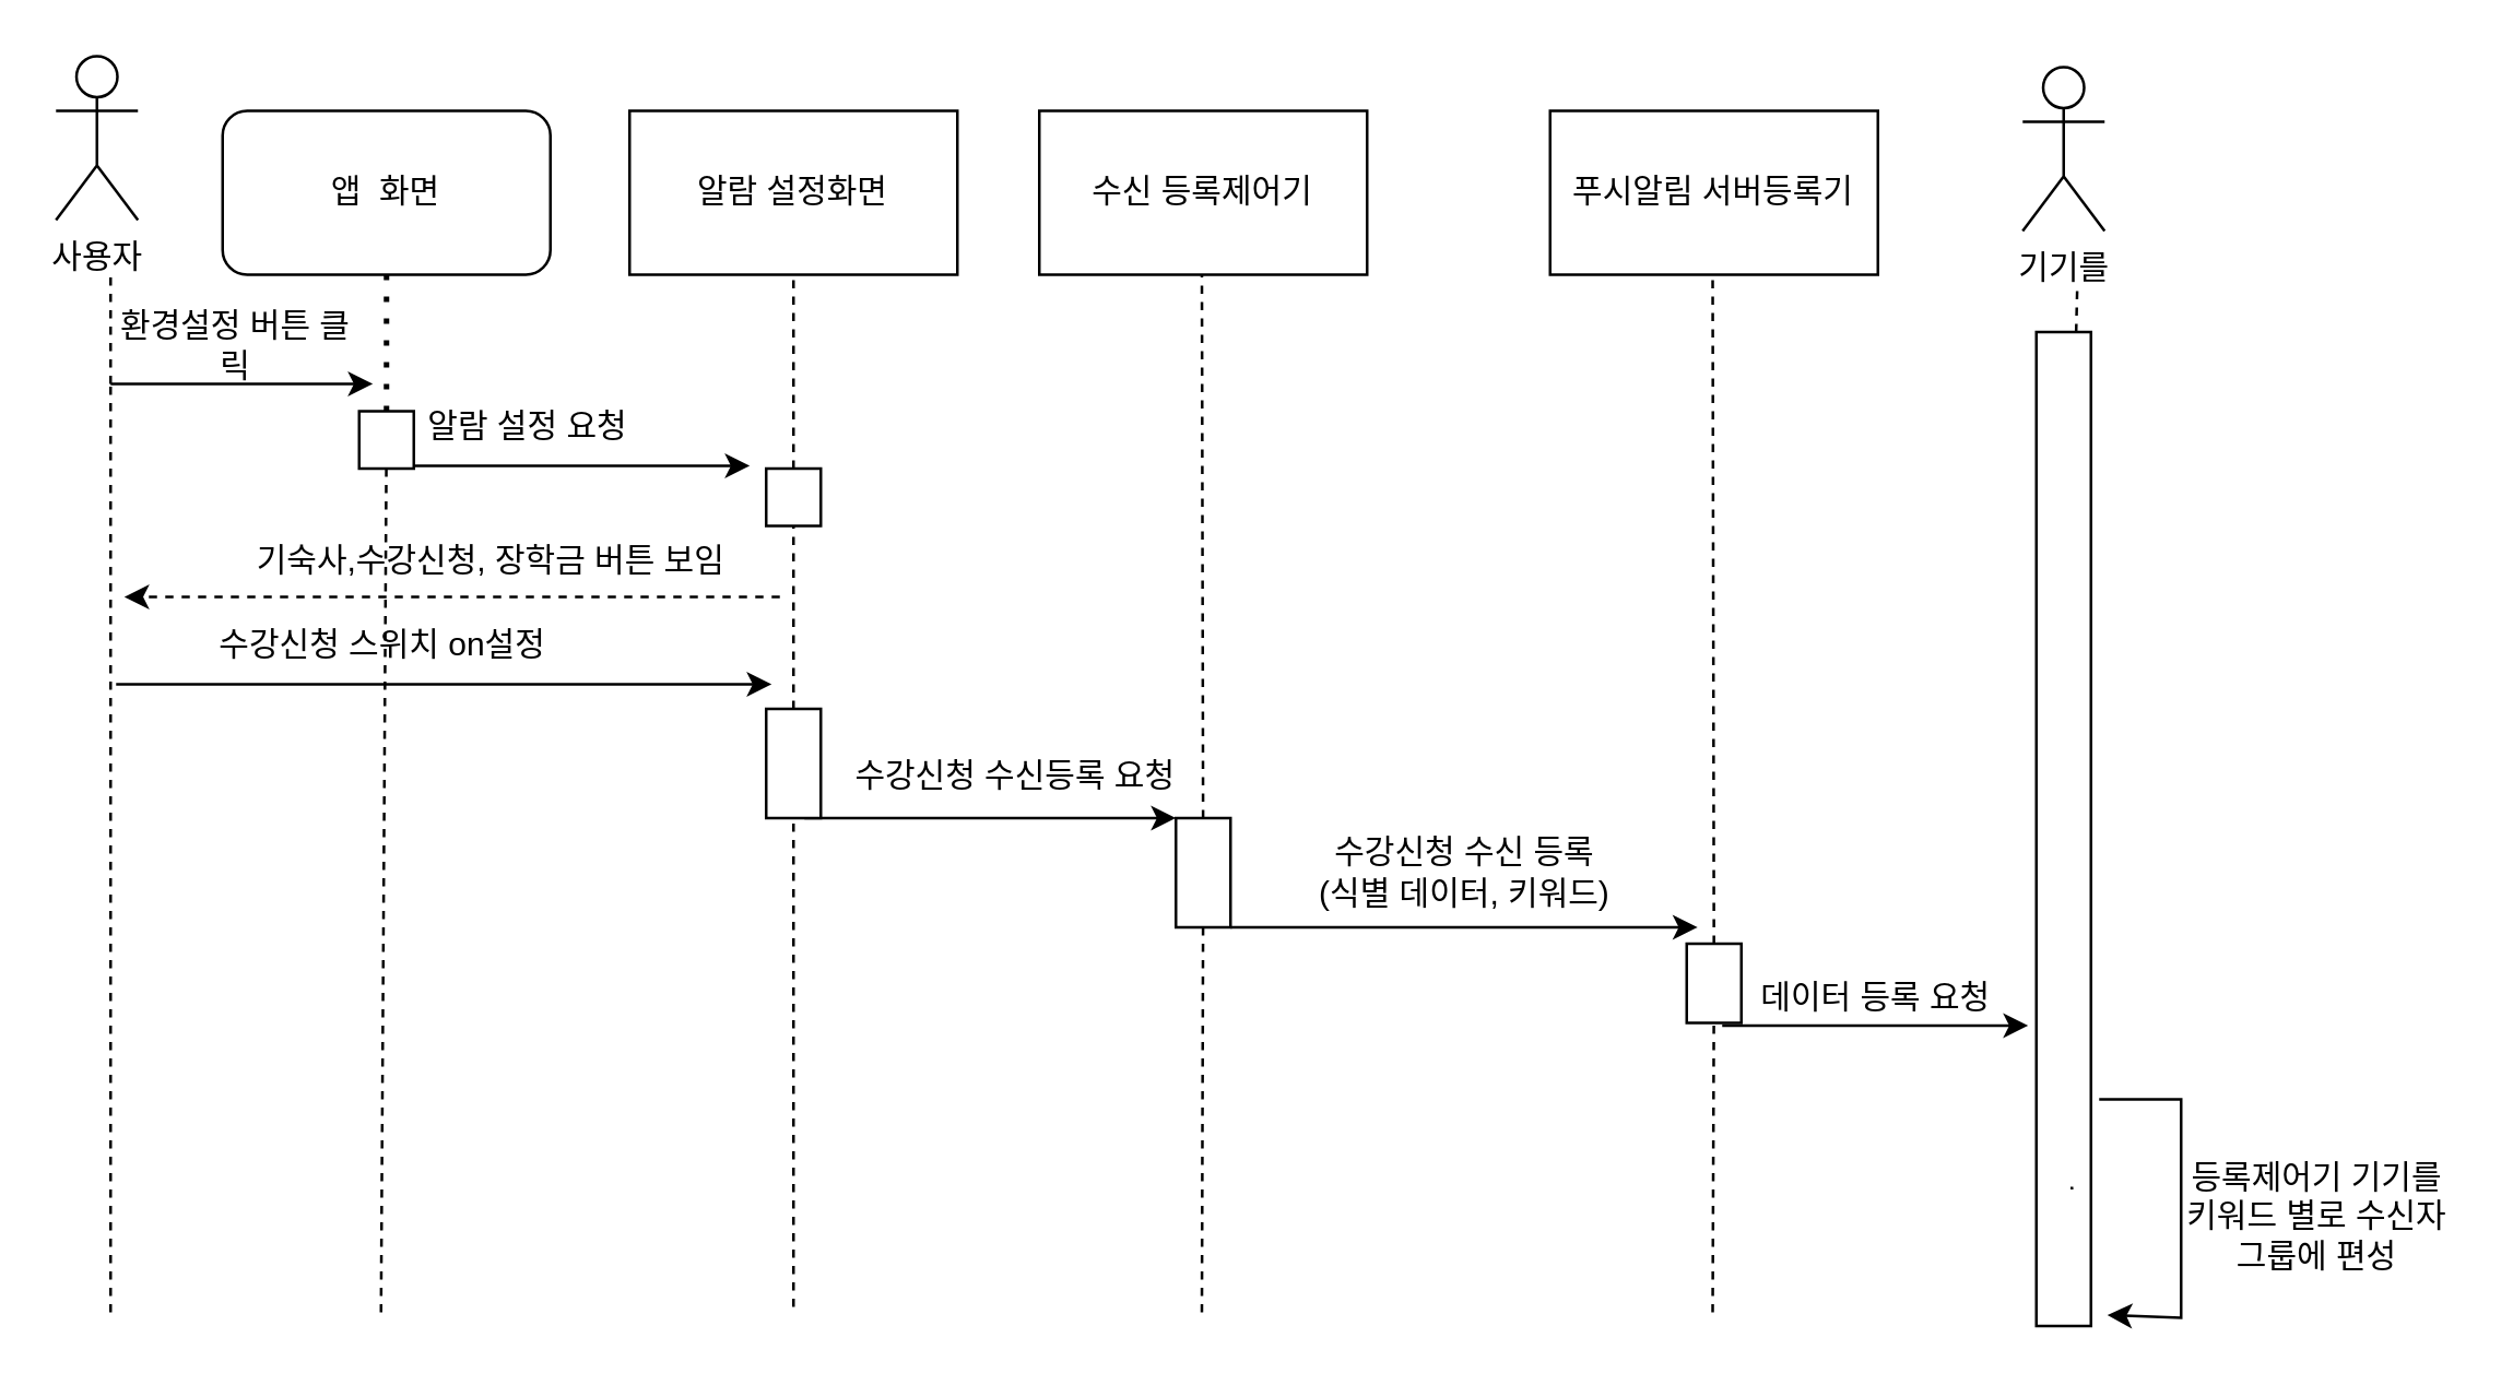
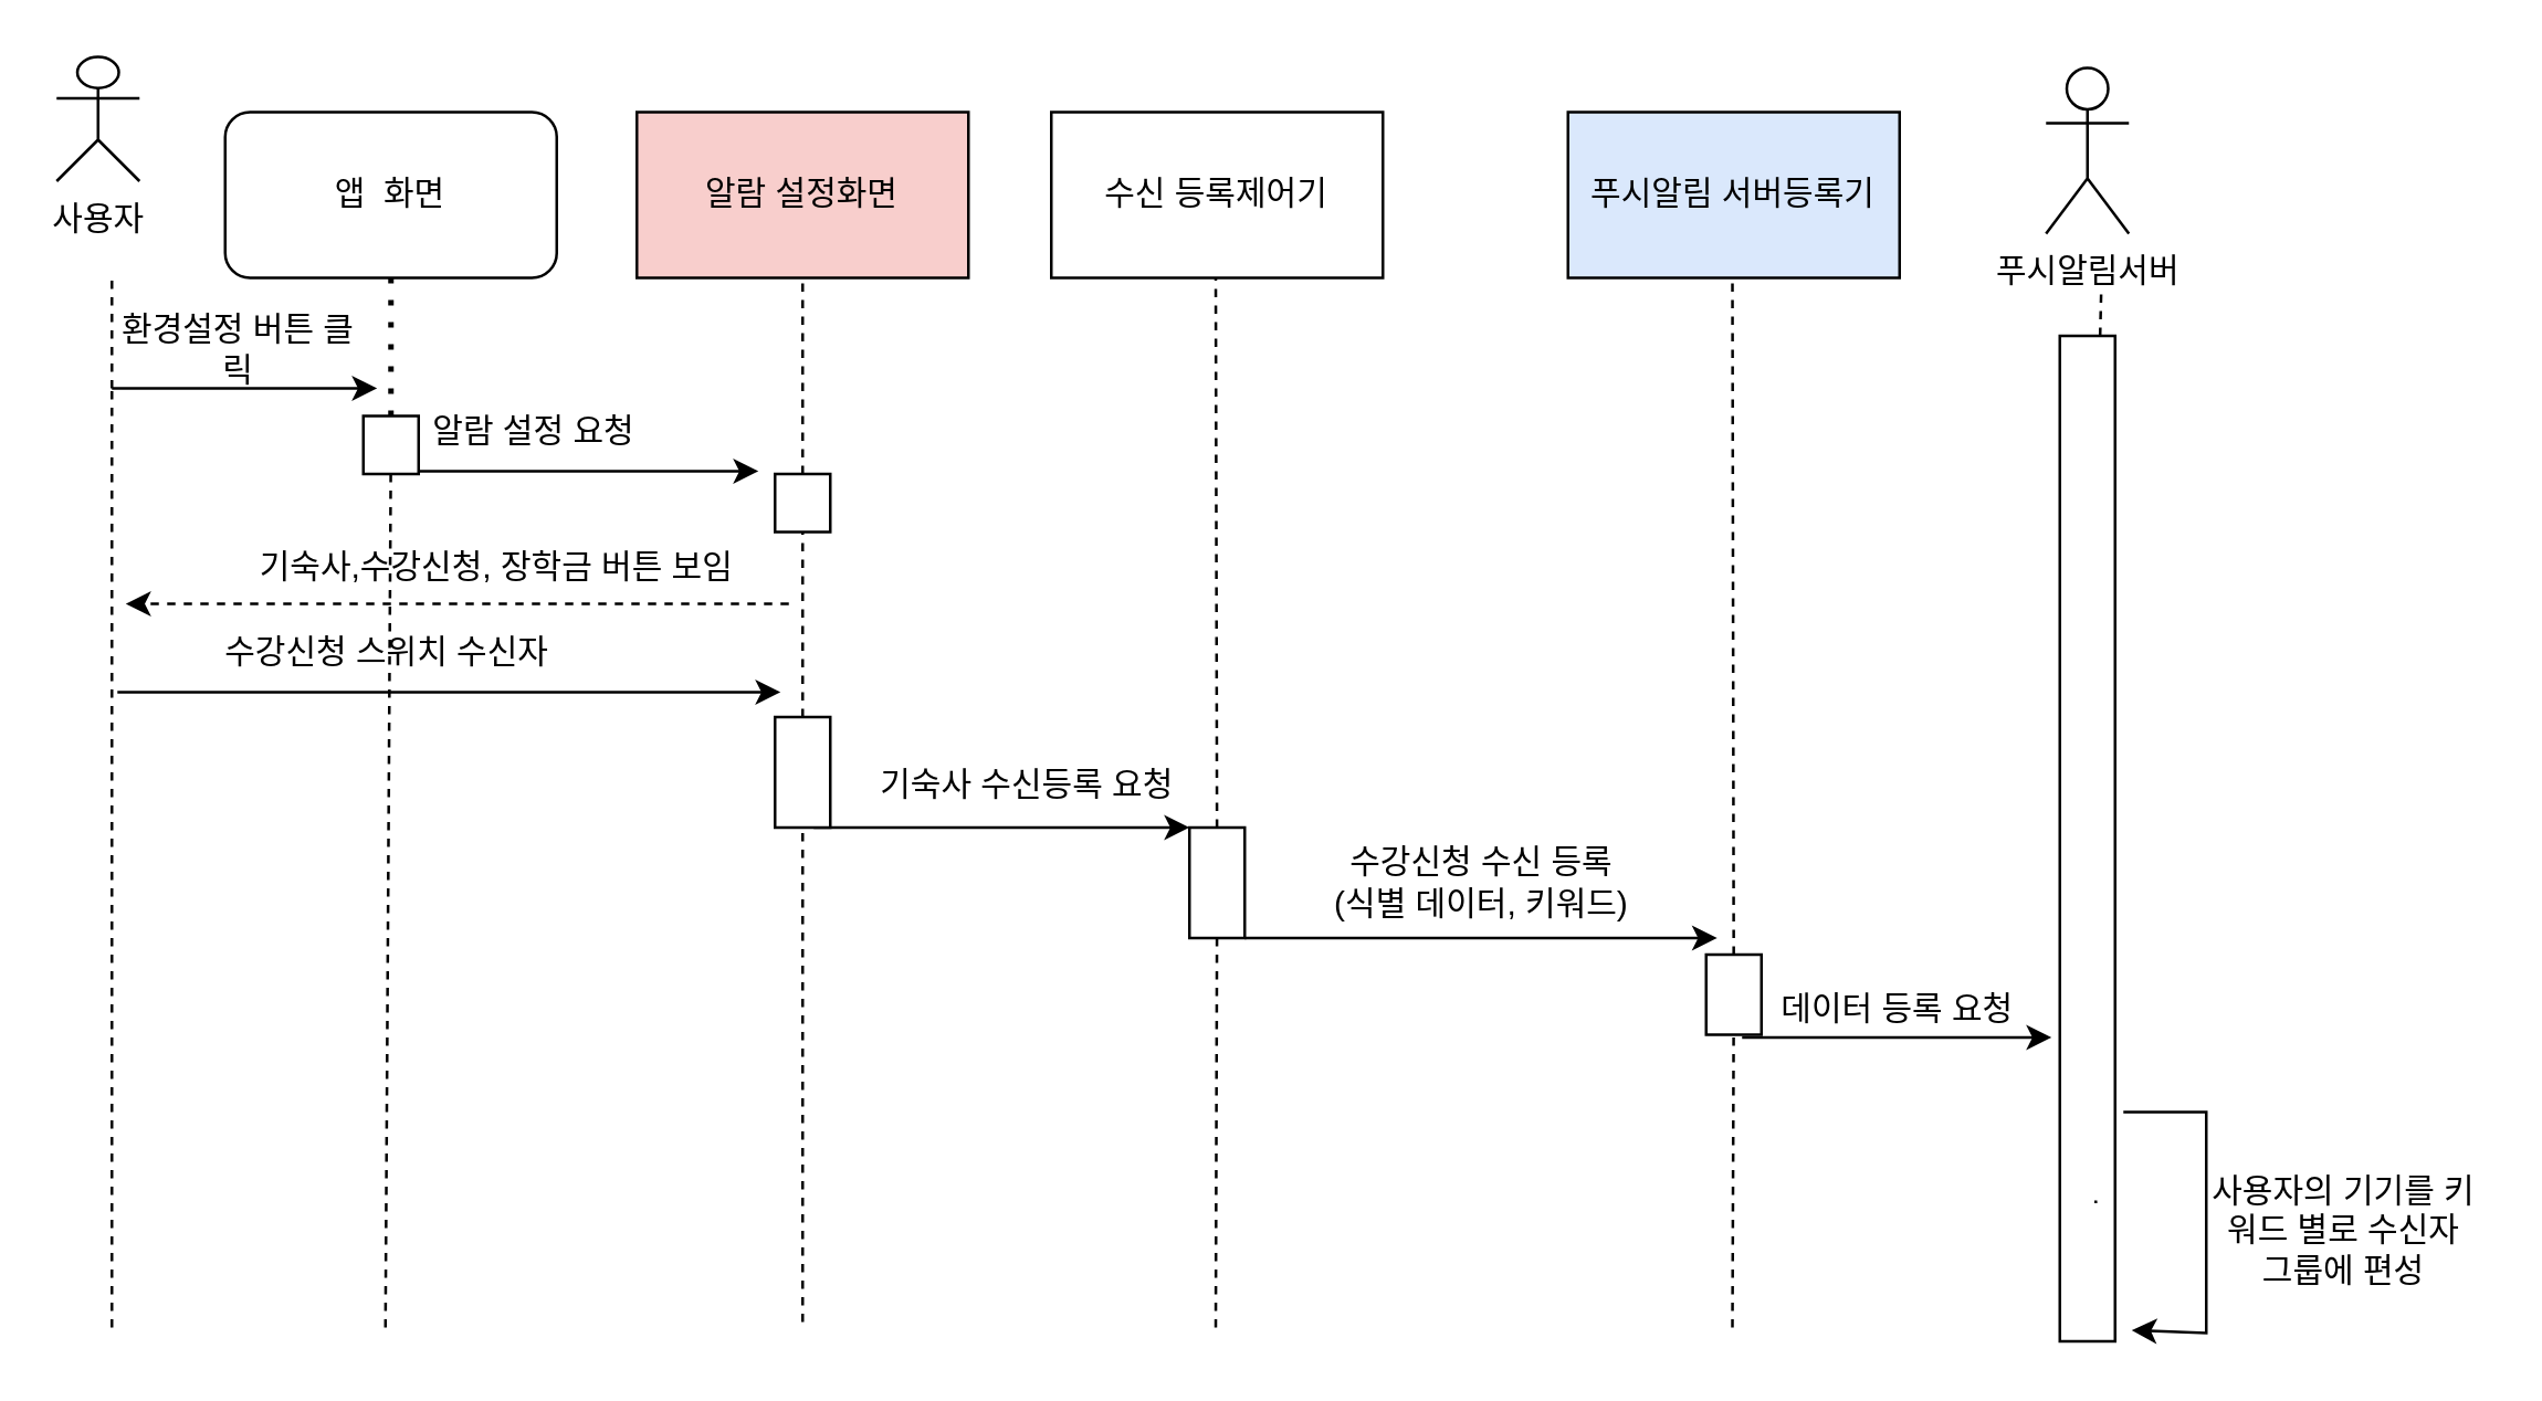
- <mxCell id="2" value="사용자" style="shape=umlActor;verticalLabelPosition=bottom;verticalAlign=top;html=1;outlineConnect=0;" parent="1" vertex="1"><mxGeometry x="20" y="20" width="30" height="60" as="geometry" /></mxCell>
+ <mxCell id="2" value="사용자" style="shape=umlActor;verticalLabelPosition=bottom;verticalAlign=top;html=1;outlineConnect=0;" parent="1" vertex="1"><mxGeometry x="20" y="20" width="30" height="45" as="geometry" /></mxCell>
- <mxCell id="3" value="알람 설정화면" style="rounded=0;whiteSpace=wrap;html=1;" parent="1" vertex="1"><mxGeometry x="230" y="40" width="120" height="60" as="geometry" /></mxCell>
+ <mxCell id="3" value="알람 설정화면" style="rounded=0;whiteSpace=wrap;html=1;fillColor=#f8cecc;" parent="1" vertex="1"><mxGeometry x="230" y="40" width="120" height="60" as="geometry" /></mxCell>
- <mxCell id="37" value="푸시알림 서버등록기" style="rounded=0;whiteSpace=wrap;html=1;" parent="1" vertex="1"><mxGeometry x="567" y="40" width="120" height="60" as="geometry" /></mxCell>
+ <mxCell id="37" value="푸시알림 서버등록기" style="rounded=0;whiteSpace=wrap;html=1;fillColor=#dae8fc;" parent="1" vertex="1"><mxGeometry x="567" y="40" width="120" height="60" as="geometry" /></mxCell>
- <mxCell id="5" value="기기를" style="shape=umlActor;verticalLabelPosition=bottom;verticalAlign=top;html=1;outlineConnect=0;" parent="1" vertex="1"><mxGeometry x="740" y="24" width="30" height="60" as="geometry" /></mxCell>
+ <mxCell id="5" value="푸시알림서버" style="shape=umlActor;verticalLabelPosition=bottom;verticalAlign=top;html=1;outlineConnect=0;" parent="1" vertex="1"><mxGeometry x="740" y="24" width="30" height="60" as="geometry" /></mxCell>
- <mxCell id="32" value="수강신청 스위치 on설정&amp;nbsp;" style="text;html=1;align=center;verticalAlign=middle;resizable=0;points=[];autosize=1;strokeColor=none;fillColor=none;" parent="1" vertex="1"><mxGeometry x="70.5" y="227" width="141" height="18" as="geometry" /></mxCell>
+ <mxCell id="32" value="수강신청 스위치 수신자&amp;nbsp;" style="text;html=1;align=center;verticalAlign=middle;resizable=0;points=[];autosize=1;strokeColor=none;fillColor=none;" parent="1" vertex="1"><mxGeometry x="70.5" y="227" width="141" height="18" as="geometry" /></mxCell>
- <mxCell id="14" value="수강신청 수신등록 요청" style="text;html=1;strokeColor=none;fillColor=none;align=center;verticalAlign=middle;whiteSpace=wrap;rounded=0;" parent="1" vertex="1"><mxGeometry x="286" y="269" width="171" height="30" as="geometry" /></mxCell>
+ <mxCell id="14" value="기숙사 수신등록 요청" style="text;html=1;strokeColor=none;fillColor=none;align=center;verticalAlign=middle;whiteSpace=wrap;rounded=0;" parent="1" vertex="1"><mxGeometry x="286" y="269" width="171" height="30" as="geometry" /></mxCell>
- <mxCell id="22" value="등록제어기 기기를 키워드 별로 수신자 그룹에 편성" style="text;html=1;strokeColor=none;fillColor=none;align=center;verticalAlign=middle;whiteSpace=wrap;rounded=0;" parent="1" vertex="1"><mxGeometry x="798" y="405" width="100" height="80" as="geometry" /></mxCell>
+ <mxCell id="22" value="사용자의 기기를 키워드 별로 수신자 그룹에 편성" style="text;html=1;strokeColor=none;fillColor=none;align=center;verticalAlign=middle;whiteSpace=wrap;rounded=0;" parent="1" vertex="1"><mxGeometry x="798" y="405" width="100" height="80" as="geometry" /></mxCell>
